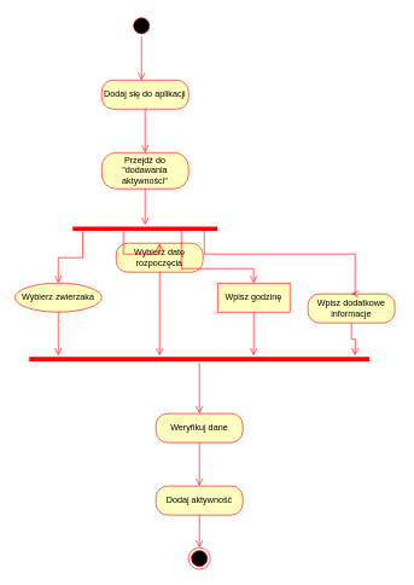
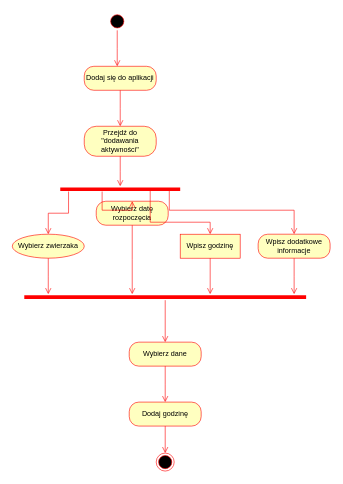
- <mxCell id="16" value="Wpisz dodatkowe informacje" style="rounded=1;whiteSpace=wrap;html=1;arcSize=40;fontColor=#000000;fillColor=#ffffc0;strokeColor=#ff0000;" vertex="1" parent="1"><mxGeometry x="425" y="405" width="120" height="40" as="geometry" /></mxCell>
+ <mxCell id="16" value="Wpisz dodatkowe informacje" style="rounded=1;whiteSpace=wrap;html=1;arcSize=40;fontColor=#000000;fillColor=#ffffc0;strokeColor=#ff0000;" vertex="1" parent="1"><mxGeometry x="430" y="390" width="120" height="40" as="geometry" /></mxCell>
- <mxCell id="23" value="Weryfikuj dane" style="rounded=1;whiteSpace=wrap;html=1;arcSize=40;fontColor=#000000;fillColor=#ffffc0;strokeColor=#ff0000;" vertex="1" parent="1"><mxGeometry x="215" y="570" width="120" height="40" as="geometry" /></mxCell>
+ <mxCell id="23" value="Wybierz dane" style="rounded=1;whiteSpace=wrap;html=1;arcSize=40;fontColor=#000000;fillColor=#ffffc0;strokeColor=#ff0000;" vertex="1" parent="1"><mxGeometry x="215" y="570" width="120" height="40" as="geometry" /></mxCell>
- <mxCell id="25" value="Dodaj aktywność" style="rounded=1;whiteSpace=wrap;html=1;arcSize=40;fontColor=#000000;fillColor=#ffffc0;strokeColor=#ff0000;" vertex="1" parent="1"><mxGeometry x="215" y="670" width="120" height="40" as="geometry" /></mxCell>
+ <mxCell id="25" value="Dodaj godzinę" style="rounded=1;whiteSpace=wrap;html=1;arcSize=40;fontColor=#000000;fillColor=#ffffc0;strokeColor=#ff0000;" vertex="1" parent="1"><mxGeometry x="215" y="670" width="120" height="40" as="geometry" /></mxCell>
